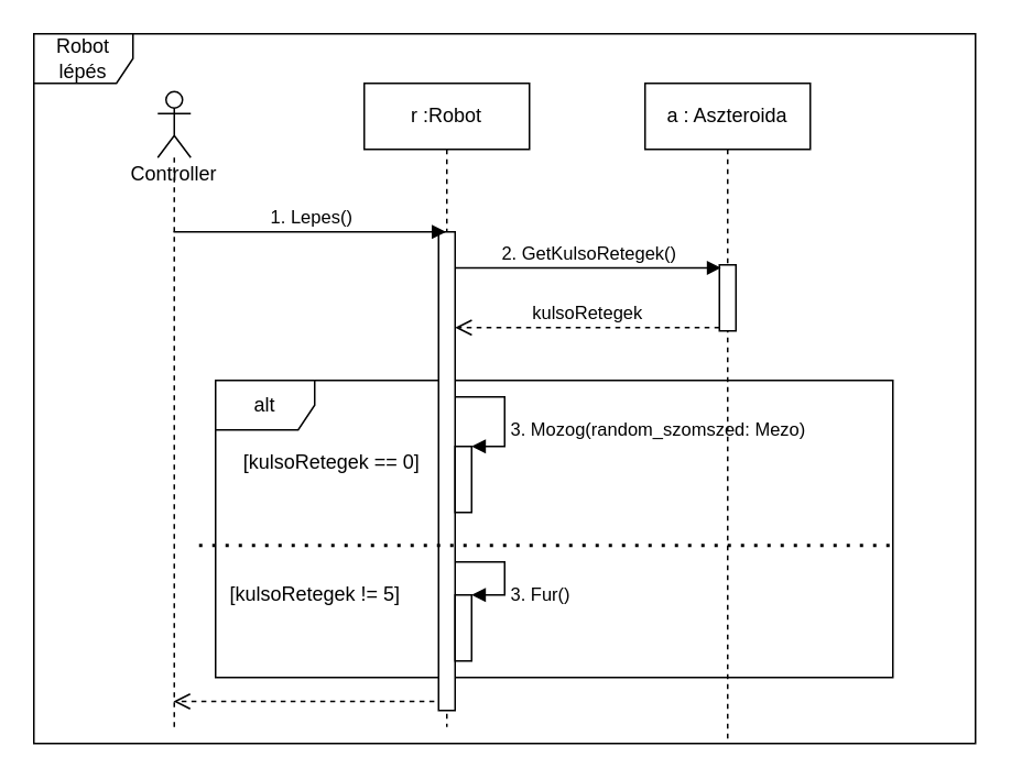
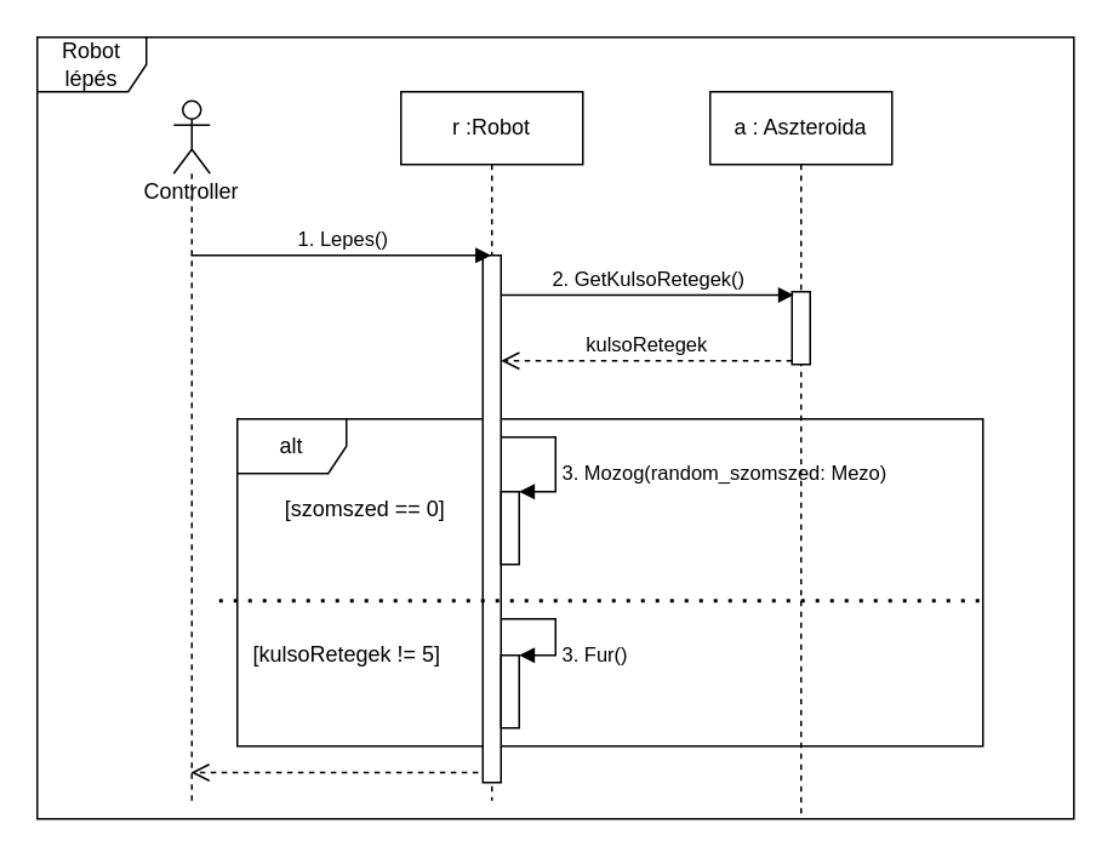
- <mxCell id="12" value="[kulsoRetegek == 0]" style="text;html=1;align=center;verticalAlign=middle;resizable=0;points=[];autosize=1;" parent="1" vertex="1"><mxGeometry x="140" y="270" width="120" height="20" as="geometry" /></mxCell>
+ <mxCell id="12" value="[szomszed == 0]" style="text;html=1;align=center;verticalAlign=middle;resizable=0;points=[];autosize=1;" parent="1" vertex="1"><mxGeometry x="140" y="270" width="120" height="20" as="geometry" /></mxCell>
